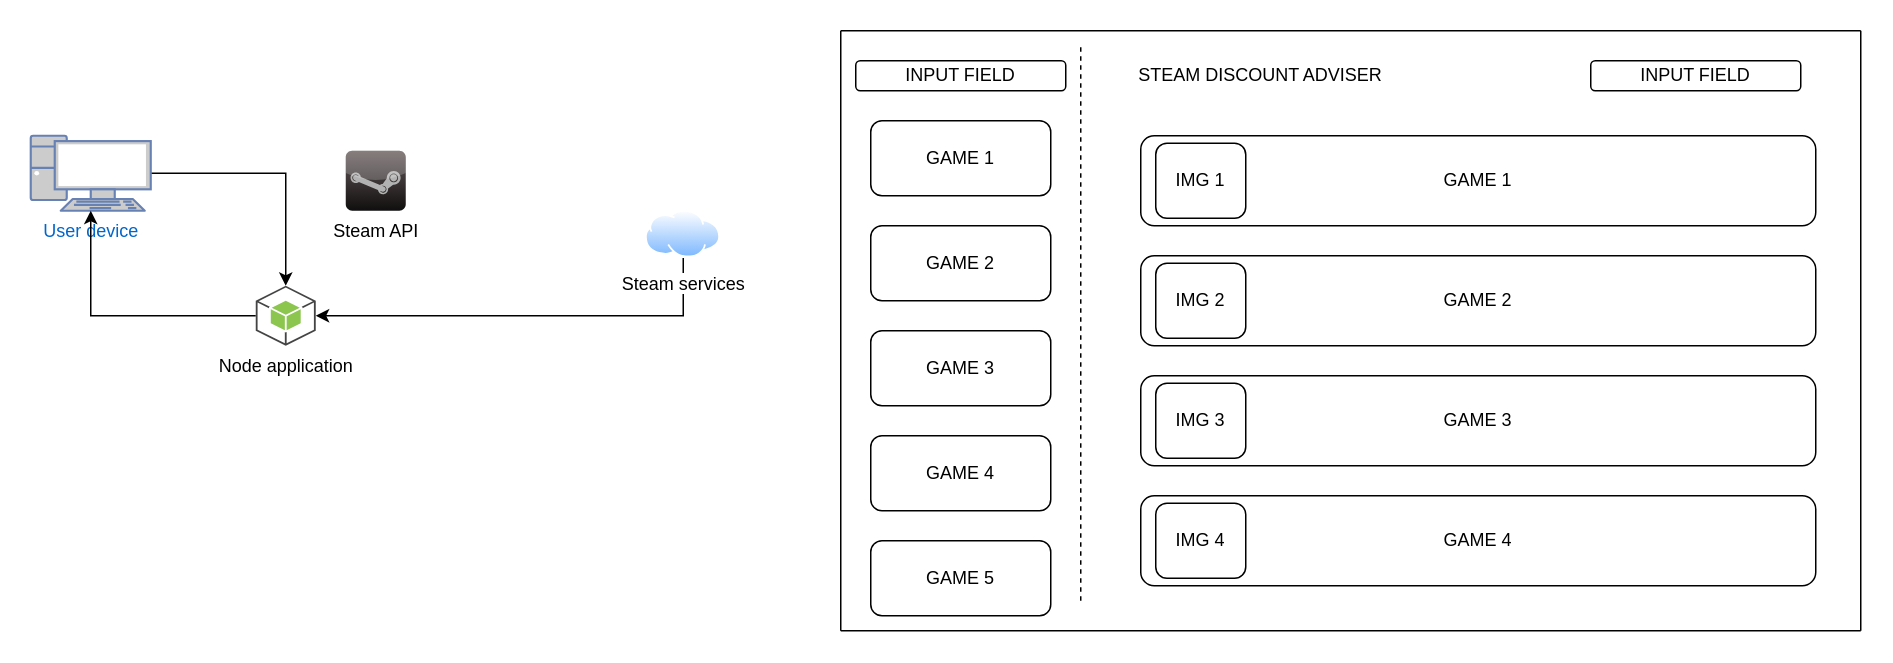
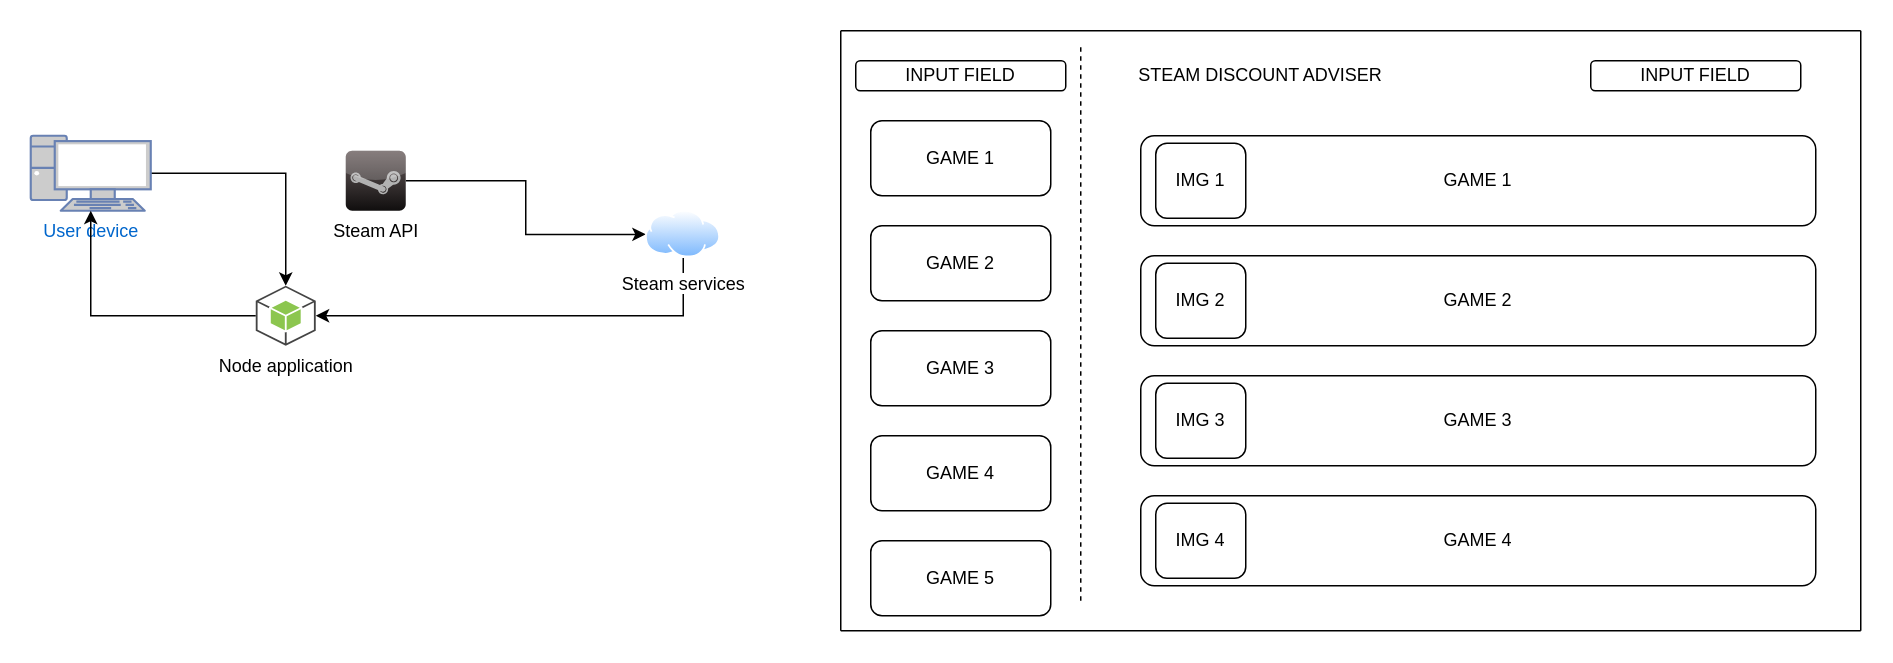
+ <mxCell id="2" style="edgeStyle=orthogonalEdgeStyle;rounded=0;orthogonalLoop=1;jettySize=auto;html=1;entryX=0;entryY=0.5;entryDx=0;entryDy=0;" edge="1" parent="1" source="3" target="7"><mxGeometry relative="1" as="geometry" /></mxCell>
